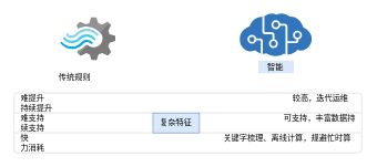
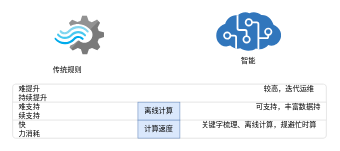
- <mxCell id="11" value="智能" style="whiteSpace=wrap;html=1;strokeColor=none;fillColor=#dae8fc;" vertex="1" parent="1"><mxGeometry x="387.49" y="91" width="53.46" height="19" as="geometry" /></mxCell>
+ <mxCell id="11" value="智能" style="whiteSpace=wrap;html=1;strokeColor=none;" vertex="1" parent="1"><mxGeometry x="387.49" y="91" width="53.46" height="19" as="geometry" /></mxCell>
- <mxCell id="8" value="复杂特征" style="text;whiteSpace=wrap;html=1;fillColor=#dae8fc;strokeColor=#6c8ebf;align=center;" vertex="1" parent="4"><mxGeometry x="209" y="30" width="70" height="30" as="geometry" /></mxCell>
+ <mxCell id="8" value="离线计算" style="text;whiteSpace=wrap;html=1;fillColor=#dae8fc;strokeColor=#6c8ebf;align=center;" vertex="1" parent="4"><mxGeometry x="209" y="30" width="70" height="30" as="geometry" /></mxCell>
+ <mxCell id="9" value="计算速度" style="text;whiteSpace=wrap;html=1;fillColor=#dae8fc;strokeColor=#6c8ebf;align=center;" vertex="1" parent="4"><mxGeometry x="209" y="60" width="70" height="30" as="geometry" /></mxCell>
